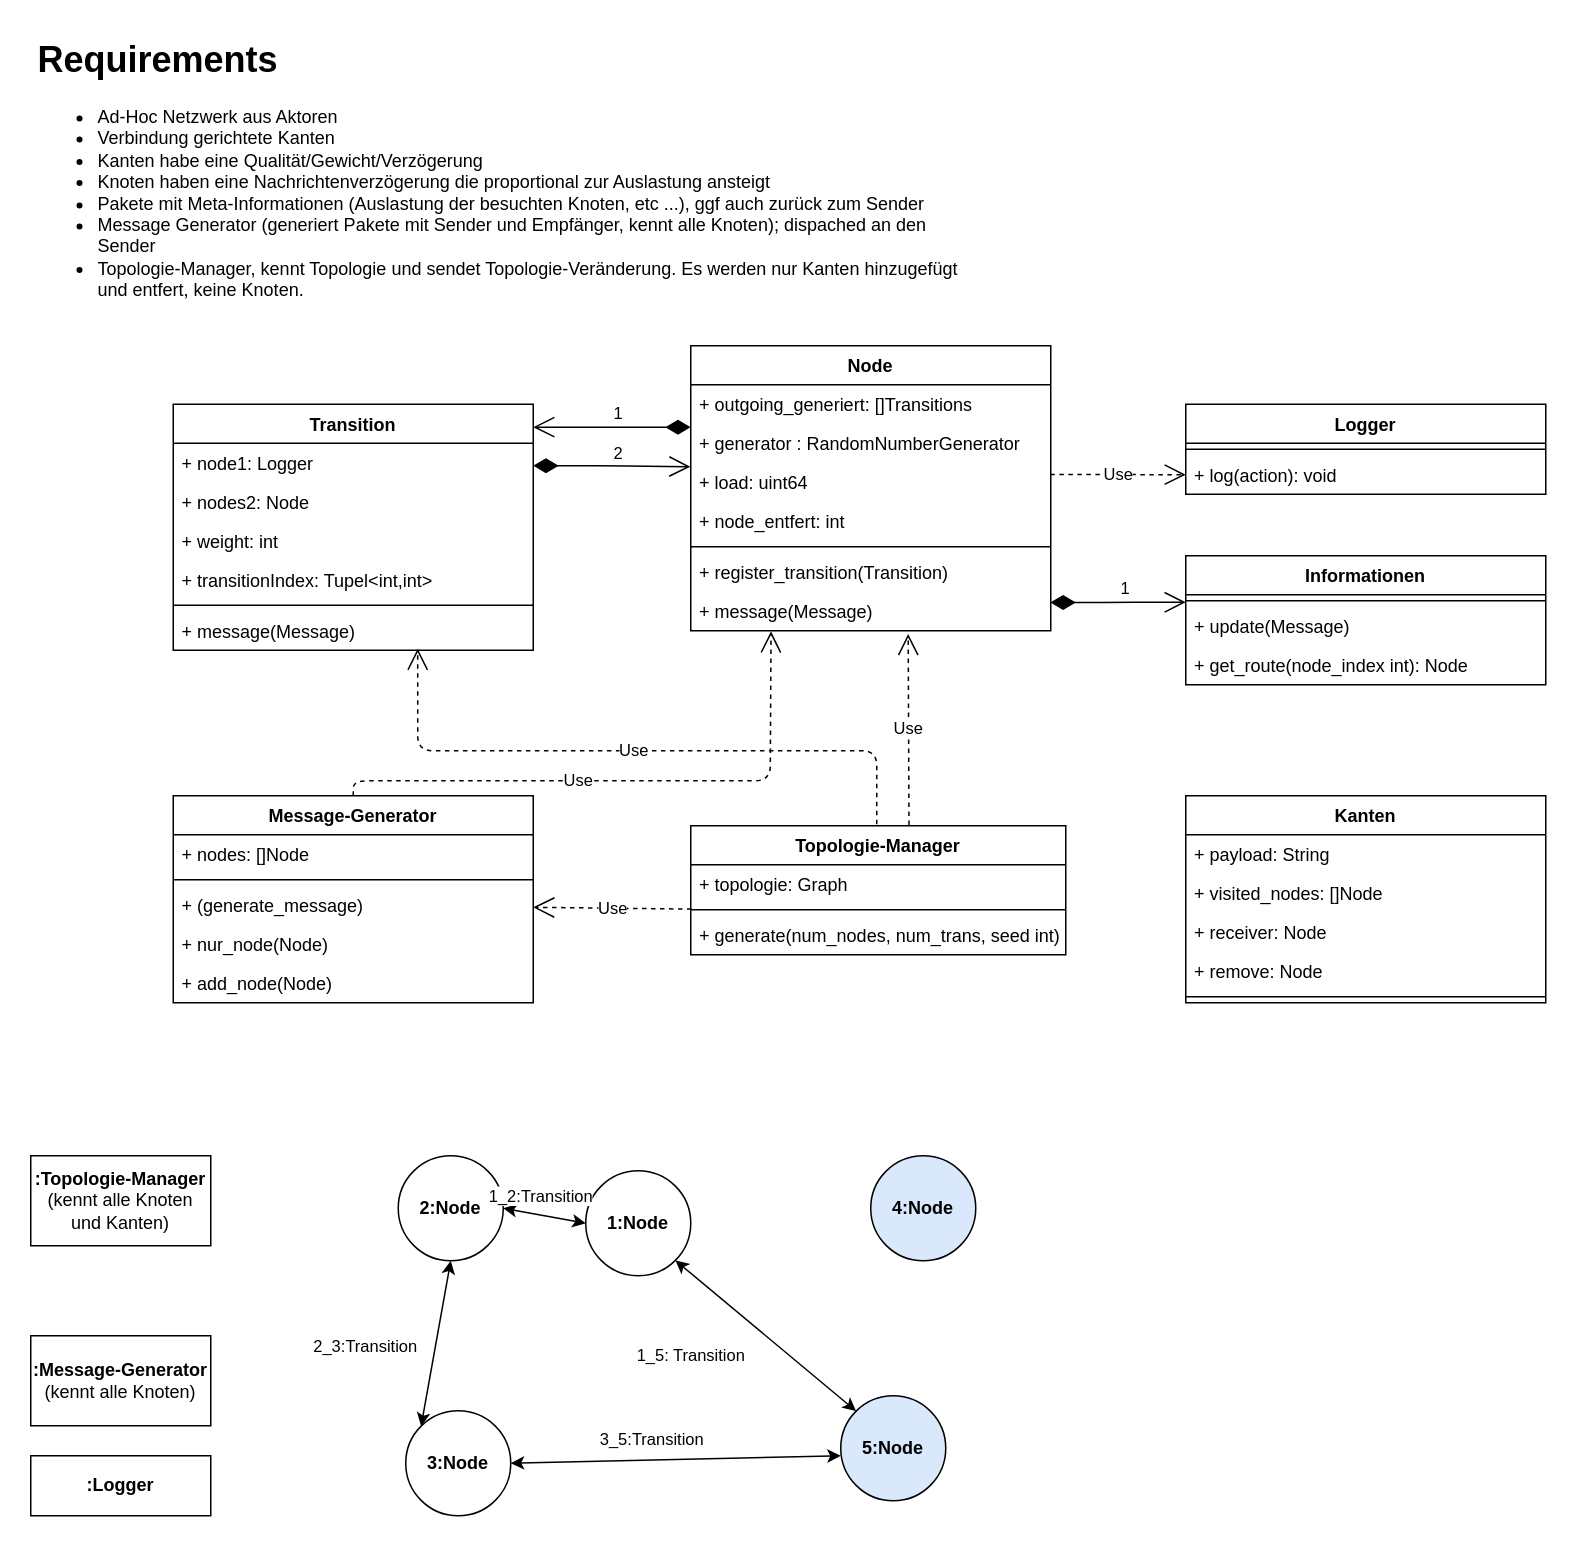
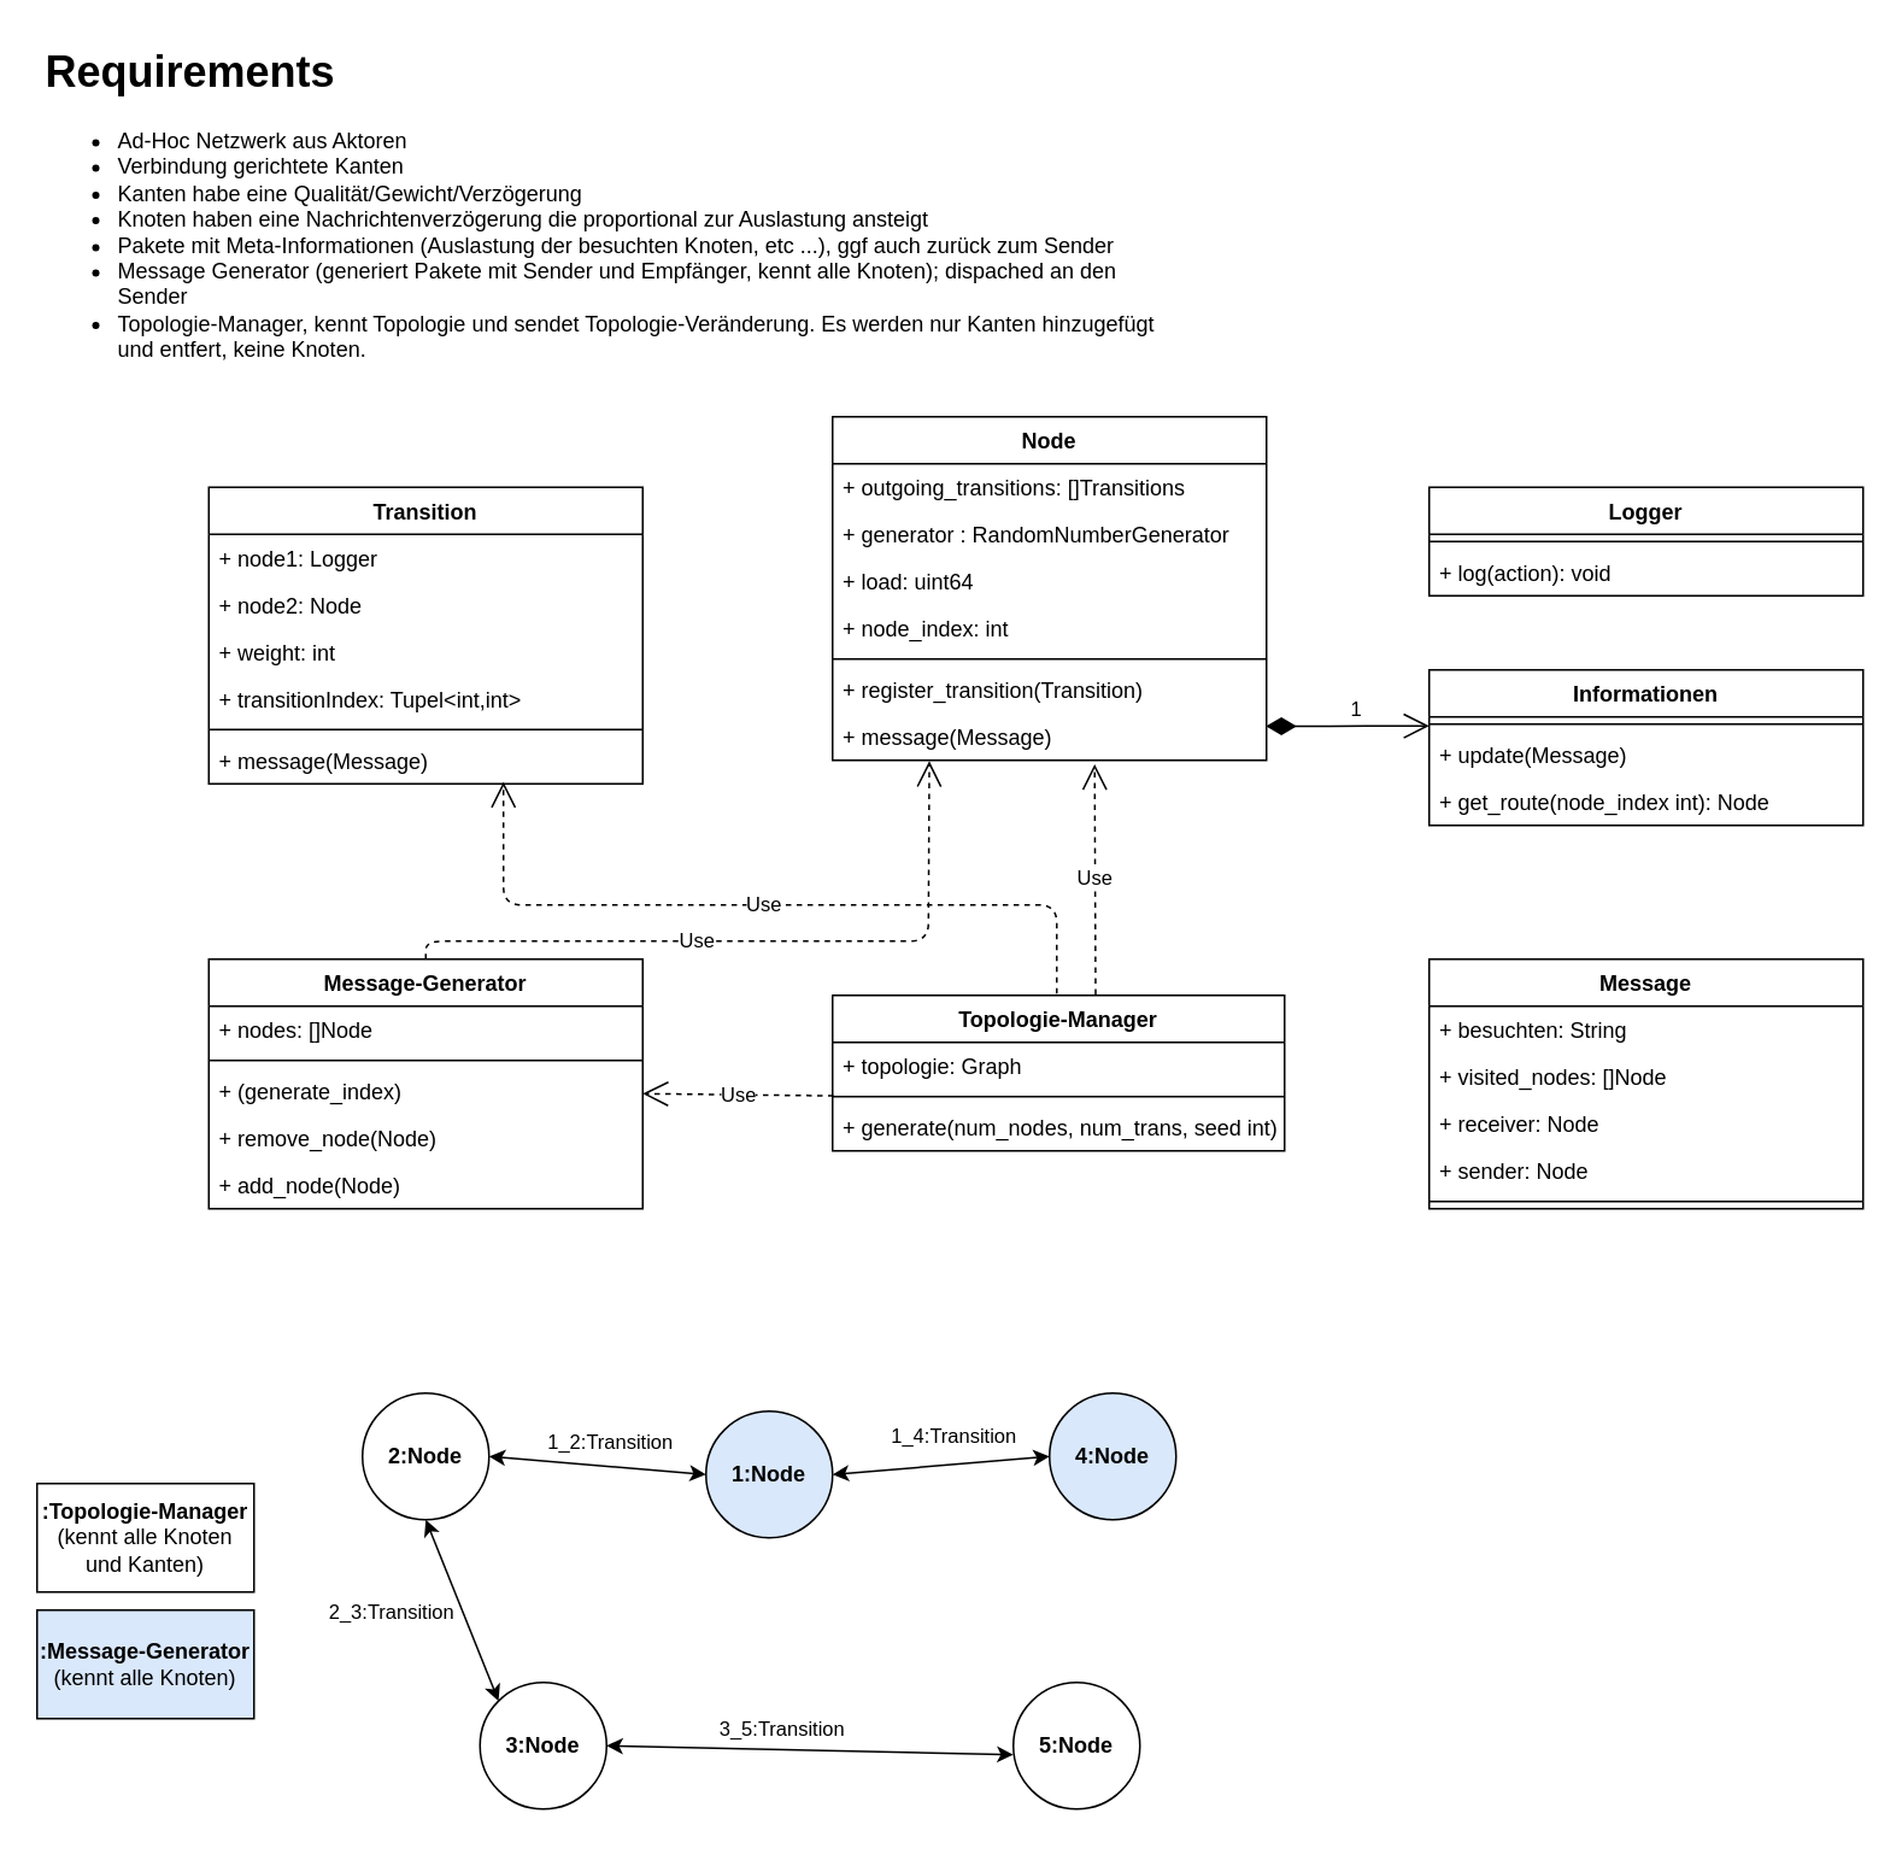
- <mxCell id="4" value="+ outgoing_generiert: []Transitions" style="text;strokeColor=none;fillColor=none;align=left;verticalAlign=top;spacingLeft=4;spacingRight=4;overflow=hidden;rotatable=0;points=[[0,0.5],[1,0.5]];portConstraint=eastwest;" parent="3" vertex="1"><mxGeometry y="26" width="240" height="26" as="geometry" /></mxCell>
+ <mxCell id="4" value="+ outgoing_transitions: []Transitions" style="text;strokeColor=none;fillColor=none;align=left;verticalAlign=top;spacingLeft=4;spacingRight=4;overflow=hidden;rotatable=0;points=[[0,0.5],[1,0.5]];portConstraint=eastwest;" parent="3" vertex="1"><mxGeometry y="26" width="240" height="26" as="geometry" /></mxCell>
- <mxCell id="55" value="1" style="endArrow=open;html=1;endSize=12;startArrow=diamondThin;startSize=14;startFill=1;edgeStyle=orthogonalEdgeStyle;align=left;verticalAlign=bottom;exitX=0;exitY=0.087;exitDx=0;exitDy=0;entryX=1;entryY=0.093;entryDx=0;entryDy=0;entryPerimeter=0;exitPerimeter=0;" parent="1" source="5" target="11" edge="1"><mxGeometry relative="1" as="geometry"><mxPoint x="390" y="360" as="sourcePoint" /><mxPoint x="550" y="360" as="targetPoint" /></mxGeometry></mxCell>
- <mxCell id="54" value="2" style="endArrow=open;html=1;endSize=12;startArrow=diamondThin;startSize=14;startFill=1;edgeStyle=orthogonalEdgeStyle;align=left;verticalAlign=bottom;exitX=1;exitY=0.575;exitDx=0;exitDy=0;entryX=-0.001;entryY=0.103;entryDx=0;entryDy=0;entryPerimeter=0;exitPerimeter=0;" parent="1" source="12" target="6" edge="1"><mxGeometry relative="1" as="geometry"><mxPoint x="330" y="410" as="sourcePoint" /><mxPoint x="490" y="410" as="targetPoint" /></mxGeometry></mxCell>
- <mxCell id="63" value="Use" style="endArrow=open;endSize=12;dashed=1;html=1;exitX=0.999;exitY=0.299;exitDx=0;exitDy=0;entryX=0;entryY=0.5;entryDx=0;entryDy=0;exitPerimeter=0;" parent="1" source="6" target="62" edge="1"><mxGeometry width="160" relative="1" as="geometry"><mxPoint x="730" y="100" as="sourcePoint" /><mxPoint x="890" y="100" as="targetPoint" /></mxGeometry></mxCell>
- <mxCell id="13" value="+ nodes2: Node" style="text;strokeColor=none;fillColor=none;align=left;verticalAlign=top;spacingLeft=4;spacingRight=4;overflow=hidden;rotatable=0;points=[[0,0.5],[1,0.5]];portConstraint=eastwest;" vertex="1" parent="11"><mxGeometry y="52" width="240" height="26" as="geometry" /></mxCell>
+ <mxCell id="13" value="+ node2: Node" style="text;strokeColor=none;fillColor=none;align=left;verticalAlign=top;spacingLeft=4;spacingRight=4;overflow=hidden;rotatable=0;points=[[0,0.5],[1,0.5]];portConstraint=eastwest;" vertex="1" parent="11"><mxGeometry y="52" width="240" height="26" as="geometry" /></mxCell>
- <mxCell id="7" value="+ node_entfert: int" style="text;strokeColor=none;fillColor=none;align=left;verticalAlign=top;spacingLeft=4;spacingRight=4;overflow=hidden;rotatable=0;points=[[0,0.5],[1,0.5]];portConstraint=eastwest;" parent="3" vertex="1"><mxGeometry y="104" width="240" height="26" as="geometry" /></mxCell>
+ <mxCell id="7" value="+ node_index: int" style="text;strokeColor=none;fillColor=none;align=left;verticalAlign=top;spacingLeft=4;spacingRight=4;overflow=hidden;rotatable=0;points=[[0,0.5],[1,0.5]];portConstraint=eastwest;" parent="3" vertex="1"><mxGeometry y="104" width="240" height="26" as="geometry" /></mxCell>
- <mxCell id="24" value="Kanten" style="swimlane;fontStyle=1;align=center;verticalAlign=top;childLayout=stackLayout;horizontal=1;startSize=26;horizontalStack=0;resizeParent=1;resizeParentMax=0;resizeLast=0;collapsible=1;marginBottom=0;" parent="1" vertex="1"><mxGeometry x="790" y="530" width="240" height="138" as="geometry" /></mxCell>
+ <mxCell id="24" value="Message" style="swimlane;fontStyle=1;align=center;verticalAlign=top;childLayout=stackLayout;horizontal=1;startSize=26;horizontalStack=0;resizeParent=1;resizeParentMax=0;resizeLast=0;collapsible=1;marginBottom=0;" parent="1" vertex="1"><mxGeometry x="790" y="530" width="240" height="138" as="geometry" /></mxCell>
- <mxCell id="25" value="+ payload: String" style="text;strokeColor=none;fillColor=none;align=left;verticalAlign=top;spacingLeft=4;spacingRight=4;overflow=hidden;rotatable=0;points=[[0,0.5],[1,0.5]];portConstraint=eastwest;" parent="24" vertex="1"><mxGeometry y="26" width="240" height="26" as="geometry" /></mxCell>
+ <mxCell id="25" value="+ besuchten: String" style="text;strokeColor=none;fillColor=none;align=left;verticalAlign=top;spacingLeft=4;spacingRight=4;overflow=hidden;rotatable=0;points=[[0,0.5],[1,0.5]];portConstraint=eastwest;" parent="24" vertex="1"><mxGeometry y="26" width="240" height="26" as="geometry" /></mxCell>
- <mxCell id="21" value="+ (generate_message)" style="text;strokeColor=none;fillColor=none;align=left;verticalAlign=top;spacingLeft=4;spacingRight=4;overflow=hidden;rotatable=0;points=[[0,0.5],[1,0.5]];portConstraint=eastwest;" vertex="1" parent="18"><mxGeometry y="60" width="240" height="26" as="geometry" /></mxCell>
+ <mxCell id="21" value="+ (generate_index)" style="text;strokeColor=none;fillColor=none;align=left;verticalAlign=top;spacingLeft=4;spacingRight=4;overflow=hidden;rotatable=0;points=[[0,0.5],[1,0.5]];portConstraint=eastwest;" vertex="1" parent="18"><mxGeometry y="60" width="240" height="26" as="geometry" /></mxCell>
- <mxCell id="22" value="+ nur_node(Node)" style="text;strokeColor=none;fillColor=none;align=left;verticalAlign=top;spacingLeft=4;spacingRight=4;overflow=hidden;rotatable=0;points=[[0,0.5],[1,0.5]];portConstraint=eastwest;" vertex="1" parent="18"><mxGeometry y="86" width="240" height="26" as="geometry" /></mxCell>
+ <mxCell id="22" value="+ remove_node(Node)" style="text;strokeColor=none;fillColor=none;align=left;verticalAlign=top;spacingLeft=4;spacingRight=4;overflow=hidden;rotatable=0;points=[[0,0.5],[1,0.5]];portConstraint=eastwest;" vertex="1" parent="18"><mxGeometry y="86" width="240" height="26" as="geometry" /></mxCell>
- <mxCell id="28" value="+ remove: Node" style="text;strokeColor=none;fillColor=none;align=left;verticalAlign=top;spacingLeft=4;spacingRight=4;overflow=hidden;rotatable=0;points=[[0,0.5],[1,0.5]];portConstraint=eastwest;" parent="24" vertex="1"><mxGeometry y="104" width="240" height="26" as="geometry" /></mxCell>
+ <mxCell id="28" value="+ sender: Node" style="text;strokeColor=none;fillColor=none;align=left;verticalAlign=top;spacingLeft=4;spacingRight=4;overflow=hidden;rotatable=0;points=[[0,0.5],[1,0.5]];portConstraint=eastwest;" parent="24" vertex="1"><mxGeometry y="104" width="240" height="26" as="geometry" /></mxCell>
- <mxCell id="47" value="&lt;b&gt;:Topologie-Manager&lt;/b&gt;&lt;br&gt;(kennt alle Knoten und Kanten)" style="rounded=0;whiteSpace=wrap;html=1;" parent="1" vertex="1"><mxGeometry x="20" y="770" width="120" height="60" as="geometry" /></mxCell>
+ <mxCell id="47" value="&lt;b&gt;:Topologie-Manager&lt;/b&gt;&lt;br&gt;(kennt alle Knoten und Kanten)" style="rounded=0;whiteSpace=wrap;html=1;" parent="1" vertex="1"><mxGeometry x="20" y="820" width="120" height="60" as="geometry" /></mxCell>
- <mxCell id="38" value="&lt;b&gt;2:Node&lt;/b&gt;" style="ellipse;whiteSpace=wrap;html=1;aspect=fixed;" parent="1" vertex="1"><mxGeometry x="265" y="770" width="70" height="70" as="geometry" /></mxCell>
+ <mxCell id="38" value="&lt;b&gt;2:Node&lt;/b&gt;" style="ellipse;whiteSpace=wrap;html=1;aspect=fixed;" parent="1" vertex="1"><mxGeometry x="200" y="770" width="70" height="70" as="geometry" /></mxCell>
+ <mxCell id="41" value="" style="endArrow=classic;html=1;exitX=1;exitY=0.5;exitDx=0;exitDy=0;startArrow=classic;startFill=1;endFill=1;entryX=0;entryY=0.5;entryDx=0;entryDy=0;" parent="1" source="34" target="35" edge="1"><mxGeometry width="50" height="50" relative="1" as="geometry"><mxPoint x="450" y="782" as="sourcePoint" /><mxPoint x="560" y="790" as="targetPoint" /></mxGeometry></mxCell>
+ <mxCell id="42" value="1_4:Transition" style="edgeLabel;html=1;align=center;verticalAlign=middle;resizable=0;points=[];" parent="41" vertex="1" connectable="0"><mxGeometry x="0.262" relative="1" as="geometry"><mxPoint x="-9.53" y="-15.06" as="offset" /></mxGeometry></mxCell>
- <mxCell id="34" value="&lt;b&gt;1:Node&lt;/b&gt;" style="ellipse;whiteSpace=wrap;html=1;aspect=fixed;" parent="1" vertex="1"><mxGeometry x="390" y="780" width="70" height="70" as="geometry" /></mxCell>
+ <mxCell id="34" value="&lt;b&gt;1:Node&lt;/b&gt;" style="ellipse;whiteSpace=wrap;html=1;aspect=fixed;fillColor=#dae8fc;" parent="1" vertex="1"><mxGeometry x="390" y="780" width="70" height="70" as="geometry" /></mxCell>
- <mxCell id="43" value="" style="endArrow=classic;html=1;entryX=0;entryY=0;entryDx=0;entryDy=0;exitX=1;exitY=1;exitDx=0;exitDy=0;startArrow=classic;startFill=1;endFill=1;" parent="1" source="34" target="36" edge="1"><mxGeometry width="50" height="50" relative="1" as="geometry"><mxPoint x="310" y="923.8" as="sourcePoint" /><mxPoint x="555.711" y="889.999" as="targetPoint" /></mxGeometry></mxCell>
- <mxCell id="44" value="1_5: Transition" style="edgeLabel;html=1;align=center;verticalAlign=middle;resizable=0;points=[];" parent="43" vertex="1" connectable="0"><mxGeometry x="0.423" y="-1" relative="1" as="geometry"><mxPoint x="-75.77" y="-9.26" as="offset" /></mxGeometry></mxCell>
- <mxCell id="48" value="&lt;b&gt;:Message-Generator&lt;/b&gt;&lt;br&gt;(kennt alle Knoten)" style="rounded=0;whiteSpace=wrap;html=1;" parent="1" vertex="1"><mxGeometry x="20" y="890" width="120" height="60" as="geometry" /></mxCell>
+ <mxCell id="48" value="&lt;b&gt;:Message-Generator&lt;/b&gt;&lt;br&gt;(kennt alle Knoten)" style="rounded=0;whiteSpace=wrap;html=1;fillColor=#dae8fc;" parent="1" vertex="1"><mxGeometry x="20" y="890" width="120" height="60" as="geometry" /></mxCell>
- <mxCell id="36" value="5:Node" style="ellipse;whiteSpace=wrap;html=1;aspect=fixed;fontStyle=1;fillColor=#dae8fc;" parent="1" vertex="1"><mxGeometry x="560" y="930" width="70" height="70" as="geometry" /></mxCell>
+ <mxCell id="36" value="5:Node" style="ellipse;whiteSpace=wrap;html=1;aspect=fixed;fontStyle=1" parent="1" vertex="1"><mxGeometry x="560" y="930" width="70" height="70" as="geometry" /></mxCell>
- <mxCell id="37" value="&lt;b&gt;3:Node&lt;/b&gt;" style="ellipse;whiteSpace=wrap;html=1;aspect=fixed;" parent="1" vertex="1"><mxGeometry x="270" y="940" width="70" height="70" as="geometry" /></mxCell>
+ <mxCell id="37" value="&lt;b&gt;3:Node&lt;/b&gt;" style="ellipse;whiteSpace=wrap;html=1;aspect=fixed;" parent="1" vertex="1"><mxGeometry x="265" y="930" width="70" height="70" as="geometry" /></mxCell>
- <mxCell id="59" value="&lt;b&gt;:Logger&lt;/b&gt;" style="rounded=0;whiteSpace=wrap;html=1;" parent="1" vertex="1"><mxGeometry x="20" y="970" width="120" height="40" as="geometry" /></mxCell>
